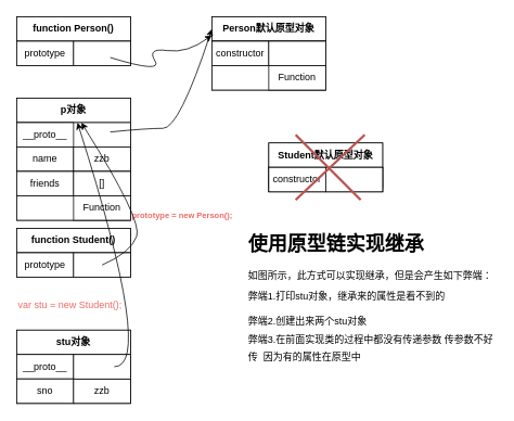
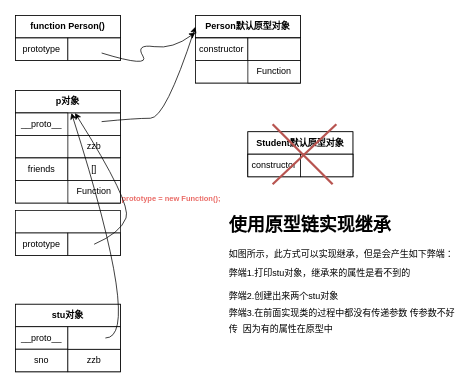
- <mxCell id="12" value="name" style="rounded=0;whiteSpace=wrap;html=1;" parent="1" vertex="1"><mxGeometry x="20" y="180" width="70" height="30" as="geometry" /></mxCell>
- <mxCell id="46" value="&lt;font style=&quot;font-size: 10px&quot; color=&quot;#ea6b66&quot;&gt;&lt;b&gt;Student.prototype = new Person();&lt;/b&gt;&lt;/font&gt;" style="text;html=1;" parent="1" vertex="1"><mxGeometry x="120" y="250" width="210" height="30" as="geometry" /></mxCell>
+ <mxCell id="46" value="&lt;font style=&quot;font-size: 10px&quot; color=&quot;#ea6b66&quot;&gt;&lt;b&gt;Student.prototype = new Function();&lt;/b&gt;&lt;/font&gt;" style="text;html=1;" parent="1" vertex="1"><mxGeometry x="120" y="250" width="210" height="30" as="geometry" /></mxCell>
- <mxCell id="17" value="&lt;b&gt;function Student()&lt;/b&gt;" style="rounded=0;whiteSpace=wrap;html=1;align=center;" parent="1" vertex="1"><mxGeometry x="20" y="280" width="140" height="30" as="geometry" /></mxCell>
- <mxCell id="47" value="&lt;font color=&quot;#ea6b66&quot;&gt;var stu = new Student();&lt;/font&gt;" style="text;html=1;" parent="1" vertex="1"><mxGeometry x="20" y="360" width="150" height="30" as="geometry" /></mxCell>
